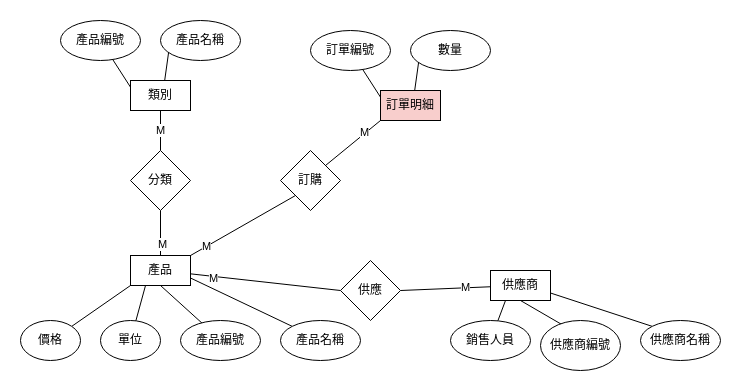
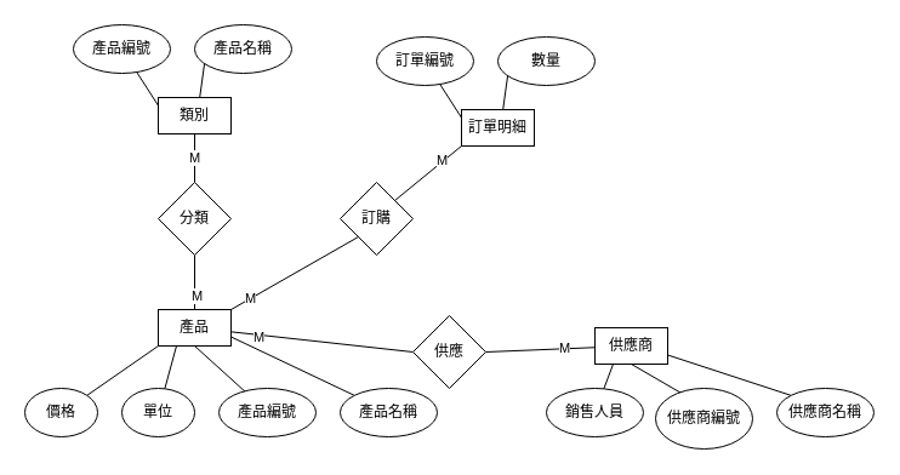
- <mxCell id="39" value="訂單明細" style="rounded=0;whiteSpace=wrap;html=1;fillColor=#f8cecc;" vertex="1" parent="1"><mxGeometry x="380" y="90" width="60" height="30" as="geometry" /></mxCell>
+ <mxCell id="39" value="訂單明細" style="rounded=0;whiteSpace=wrap;html=1;" vertex="1" parent="1"><mxGeometry x="380" y="90" width="60" height="30" as="geometry" /></mxCell>
